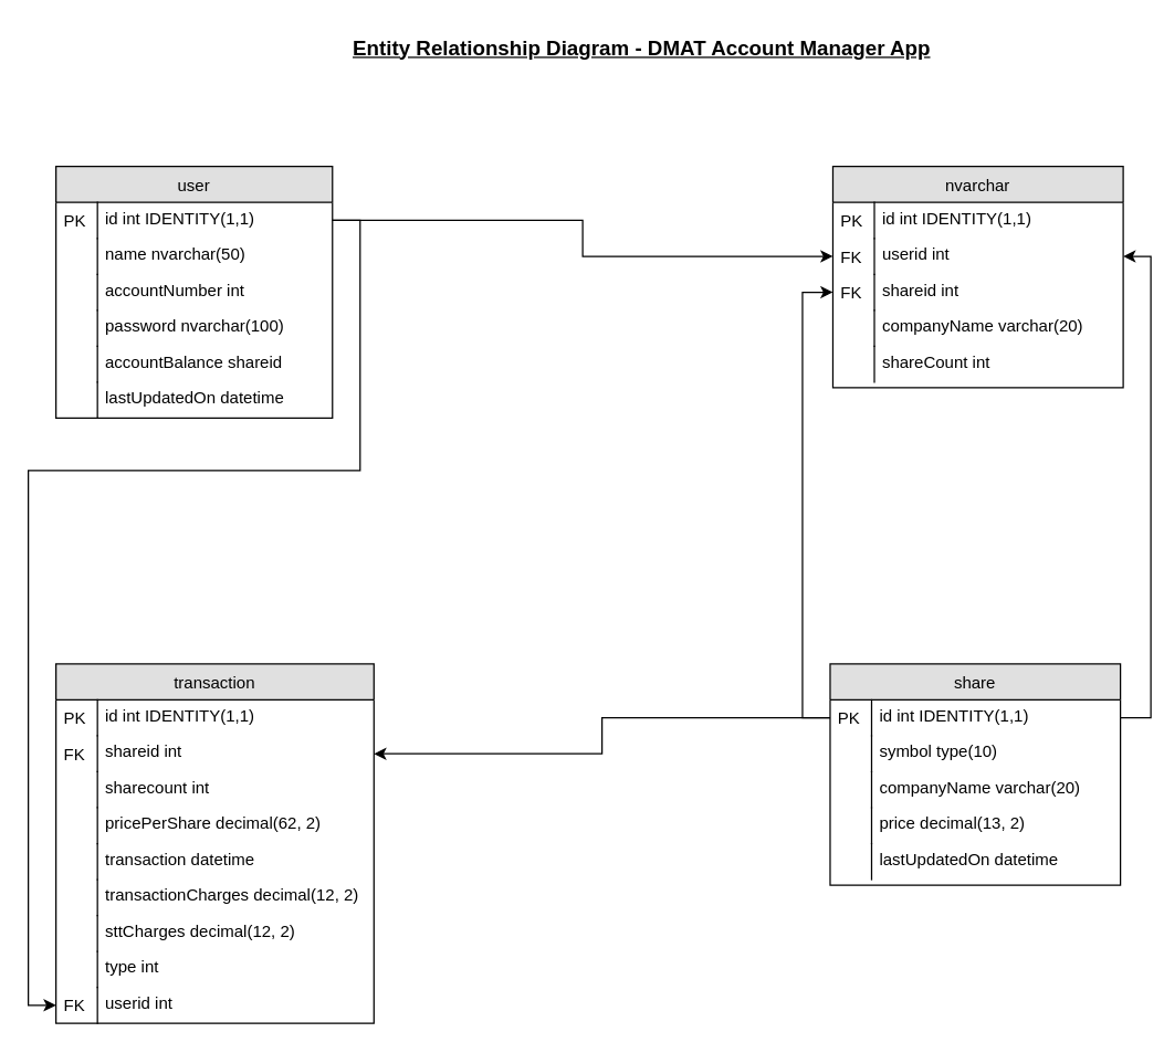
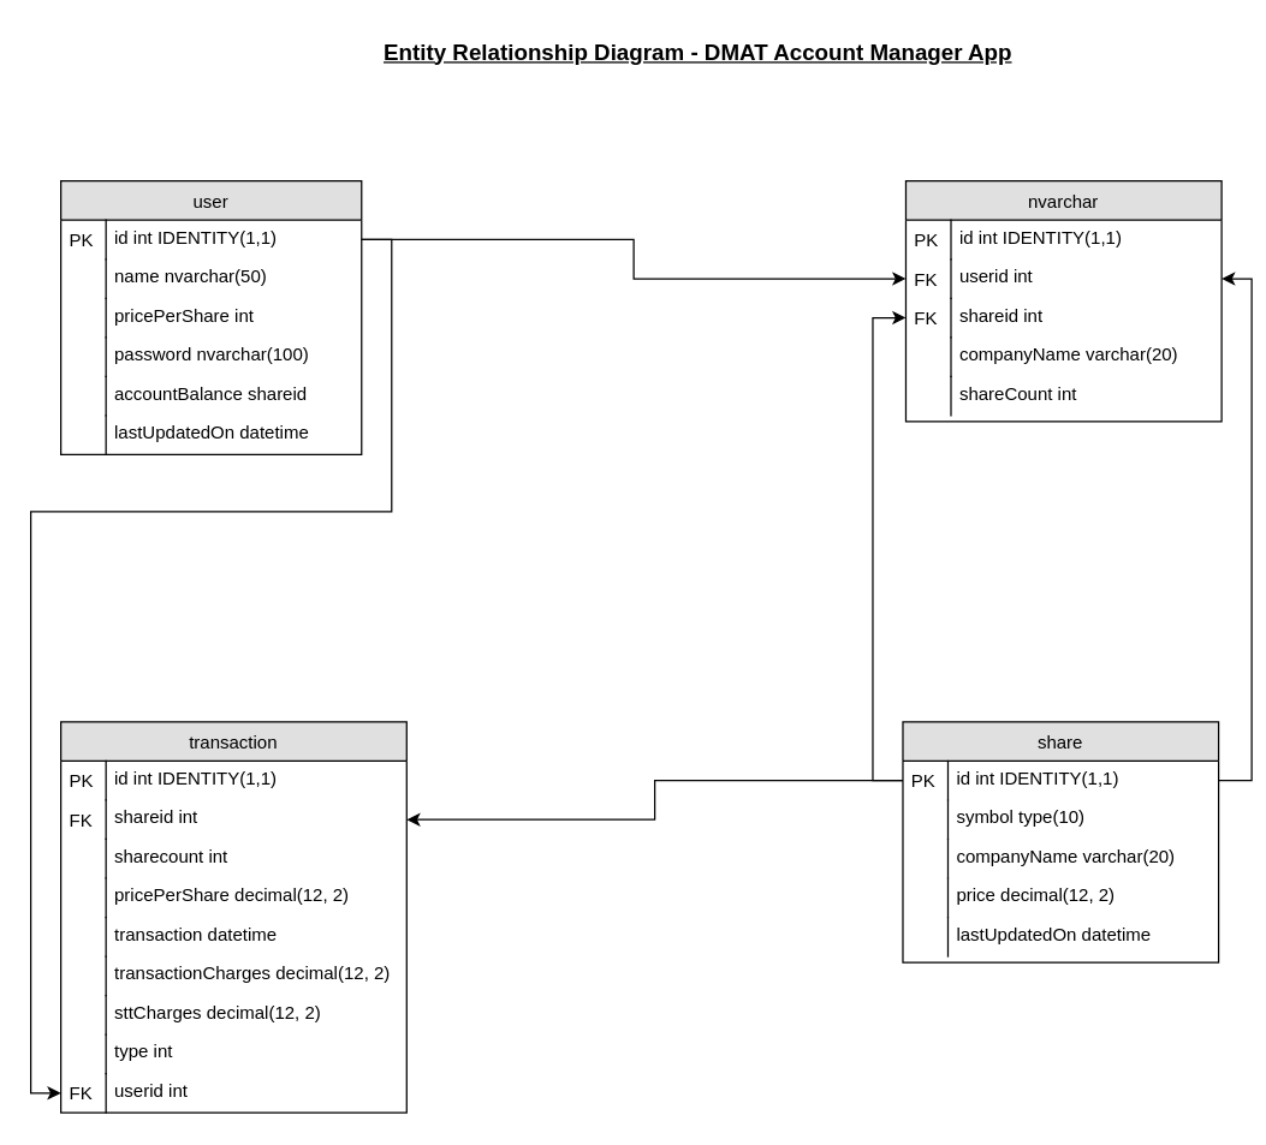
- <mxCell id="7" value="accountNumber int " style="shape=partialRectangle;top=0;left=0;right=0;bottom=0;align=left;verticalAlign=top;spacingTop=-2;fillColor=none;spacingLeft=34;spacingRight=4;overflow=hidden;rotatable=0;points=[[0,0.5],[1,0.5]];portConstraint=eastwest;dropTarget=0;" vertex="1" parent="2"><mxGeometry y="78" width="200" height="26" as="geometry" /></mxCell>
+ <mxCell id="7" value="pricePerShare int " style="shape=partialRectangle;top=0;left=0;right=0;bottom=0;align=left;verticalAlign=top;spacingTop=-2;fillColor=none;spacingLeft=34;spacingRight=4;overflow=hidden;rotatable=0;points=[[0,0.5],[1,0.5]];portConstraint=eastwest;dropTarget=0;" vertex="1" parent="2"><mxGeometry y="78" width="200" height="26" as="geometry" /></mxCell>
- <mxCell id="44" value="pricePerShare decimal(62, 2) " style="shape=partialRectangle;top=0;left=0;right=0;bottom=0;align=left;verticalAlign=top;spacingTop=-2;fillColor=none;spacingLeft=34;spacingRight=4;overflow=hidden;rotatable=0;points=[[0,0.5],[1,0.5]];portConstraint=eastwest;dropTarget=0;" vertex="1" parent="37"><mxGeometry y="104" width="230" height="26" as="geometry" /></mxCell>
+ <mxCell id="44" value="pricePerShare decimal(12, 2) " style="shape=partialRectangle;top=0;left=0;right=0;bottom=0;align=left;verticalAlign=top;spacingTop=-2;fillColor=none;spacingLeft=34;spacingRight=4;overflow=hidden;rotatable=0;points=[[0,0.5],[1,0.5]];portConstraint=eastwest;dropTarget=0;" vertex="1" parent="37"><mxGeometry y="104" width="230" height="26" as="geometry" /></mxCell>
- <mxCell id="22" value="price decimal(13, 2) " style="shape=partialRectangle;top=0;left=0;right=0;bottom=0;align=left;verticalAlign=top;spacingTop=-2;fillColor=none;spacingLeft=34;spacingRight=4;overflow=hidden;rotatable=0;points=[[0,0.5],[1,0.5]];portConstraint=eastwest;dropTarget=0;" vertex="1" parent="15"><mxGeometry y="104" width="210" height="26" as="geometry" /></mxCell>
+ <mxCell id="22" value="price decimal(12, 2) " style="shape=partialRectangle;top=0;left=0;right=0;bottom=0;align=left;verticalAlign=top;spacingTop=-2;fillColor=none;spacingLeft=34;spacingRight=4;overflow=hidden;rotatable=0;points=[[0,0.5],[1,0.5]];portConstraint=eastwest;dropTarget=0;" vertex="1" parent="15"><mxGeometry y="104" width="210" height="26" as="geometry" /></mxCell>
